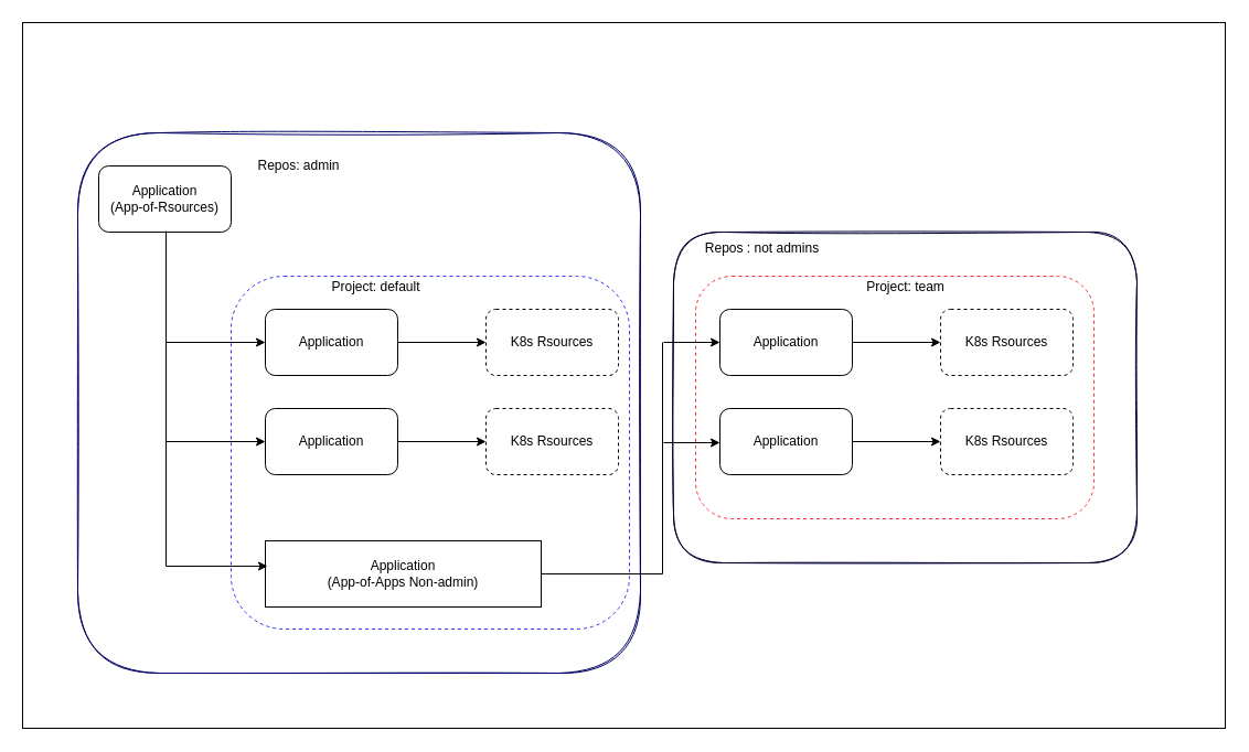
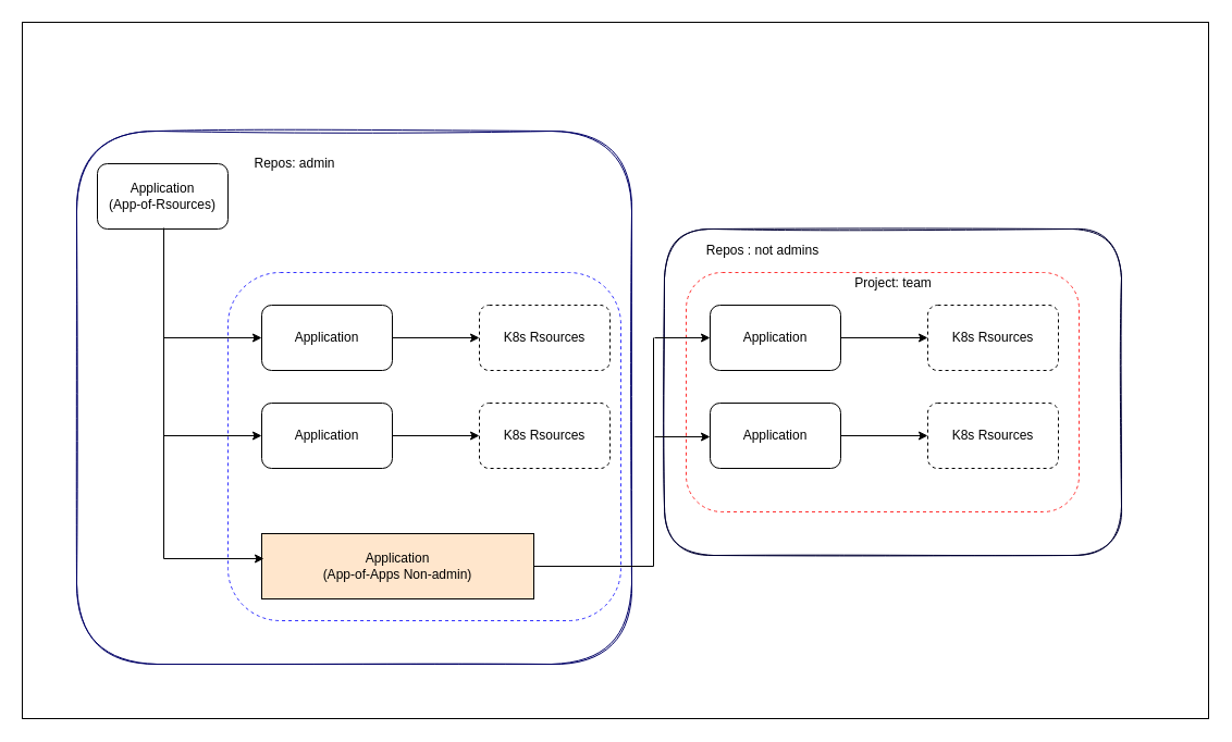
- <mxCell id="31" value="Repos : not admins" style="text;html=1;align=center;verticalAlign=middle;resizable=0;points=[];autosize=1;" parent="1" vertex="1"><mxGeometry x="630" y="215" width="120" height="20" as="geometry" /></mxCell>
+ <mxCell id="31" value="Repos : not admins" style="text;html=1;align=center;verticalAlign=middle;resizable=0;points=[];autosize=1;" parent="1" vertex="1"><mxGeometry x="640" y="220" width="120" height="20" as="geometry" /></mxCell>
- <mxCell id="30" value="Project: default" style="text;html=1;align=center;verticalAlign=middle;resizable=0;points=[];autosize=1;" parent="1" vertex="1"><mxGeometry x="290" y="250" width="100" height="20" as="geometry" /></mxCell>
- <mxCell id="17" value="Application&lt;br&gt;(App-of-Apps Non-admin)" style="rounded=0;whiteSpace=wrap;html=1;" parent="1" vertex="1"><mxGeometry x="240" y="490" width="250" height="60" as="geometry" /></mxCell>
+ <mxCell id="17" value="Application&lt;br&gt;(App-of-Apps Non-admin)" style="rounded=0;whiteSpace=wrap;html=1;fillColor=#ffe6cc;" parent="1" vertex="1"><mxGeometry x="240" y="490" width="250" height="60" as="geometry" /></mxCell>
